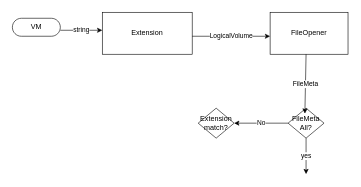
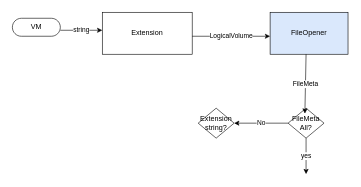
- <mxCell id="6" value="FileOpener" style="html=1;dashed=0;whiteSpace=wrap;" vertex="1" parent="1"><mxGeometry x="450" y="20" width="130" height="70" as="geometry" /></mxCell>
+ <mxCell id="6" value="FileOpener" style="html=1;dashed=0;whiteSpace=wrap;fillColor=#dae8fc;" vertex="1" parent="1"><mxGeometry x="450" y="20" width="130" height="70" as="geometry" /></mxCell>
- <mxCell id="10" value="Extension&lt;br&gt;match?" style="shape=rhombus;html=1;dashed=0;whiteSpace=wrap;perimeter=rhombusPerimeter;" vertex="1" parent="1"><mxGeometry x="330" y="180" width="60" height="50" as="geometry" /></mxCell>
+ <mxCell id="10" value="Extension&lt;br&gt;string?" style="shape=rhombus;html=1;dashed=0;whiteSpace=wrap;perimeter=rhombusPerimeter;" vertex="1" parent="1"><mxGeometry x="330" y="180" width="60" height="50" as="geometry" /></mxCell>
